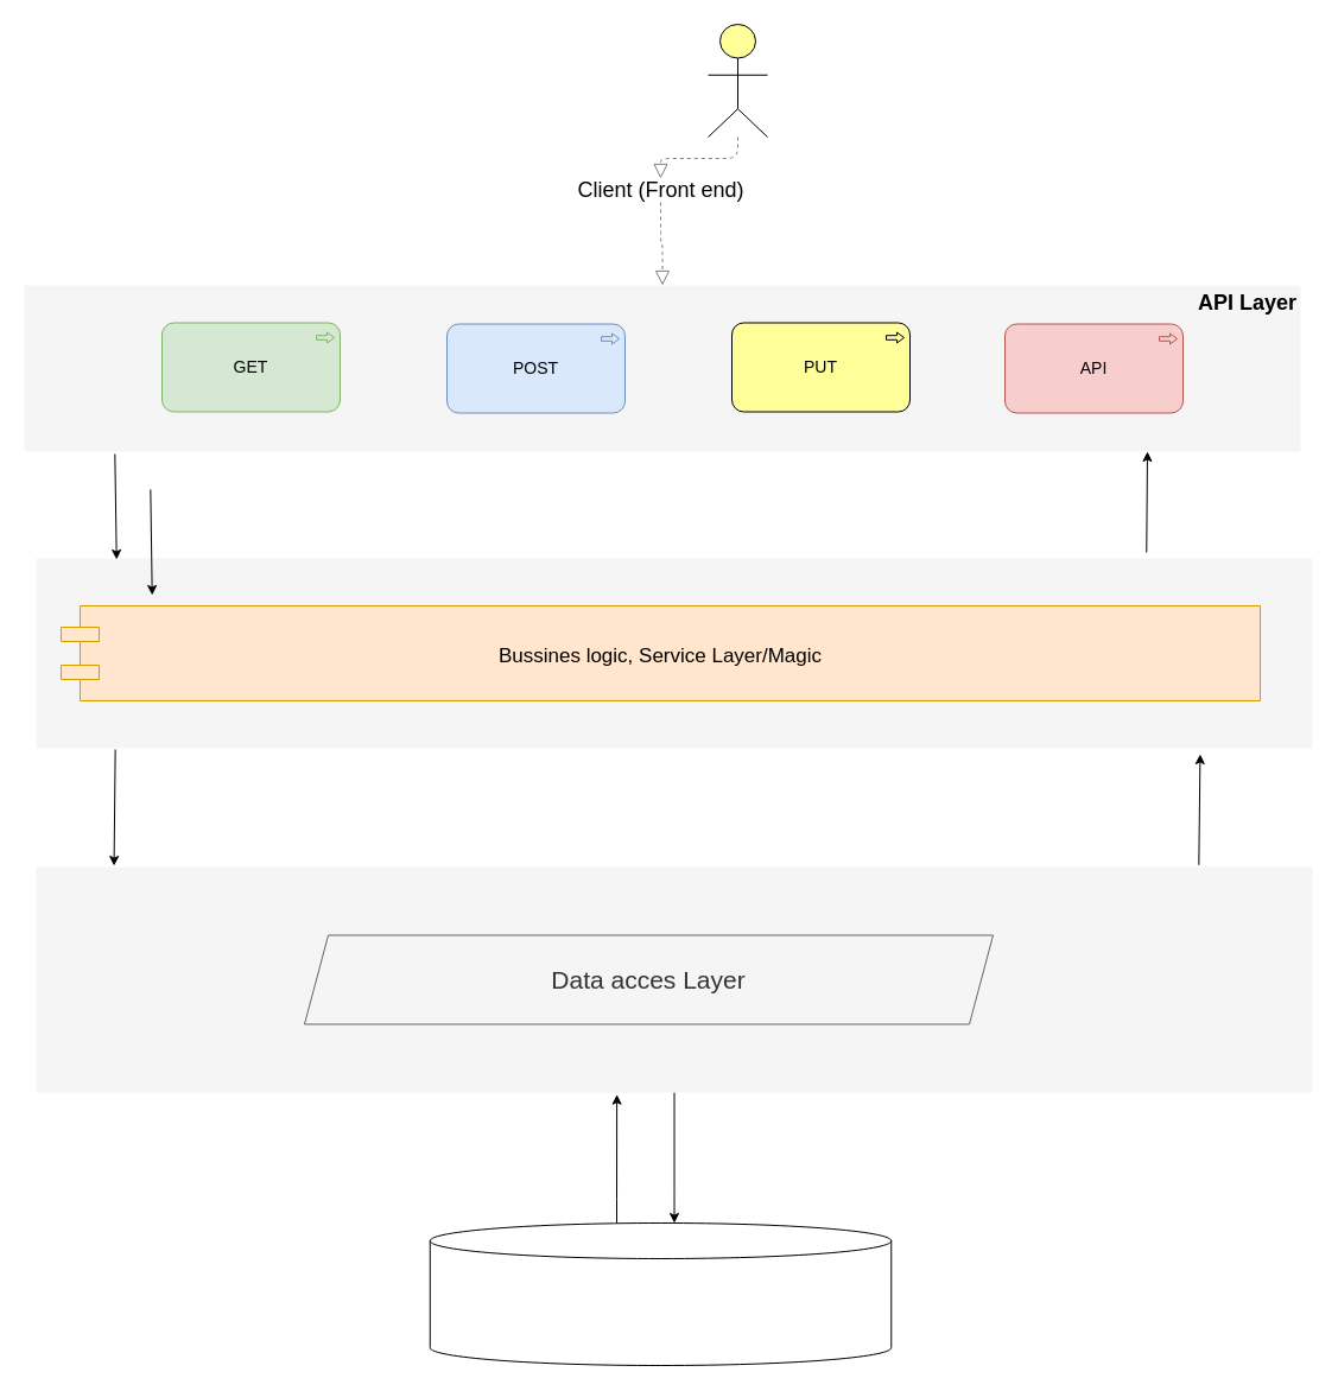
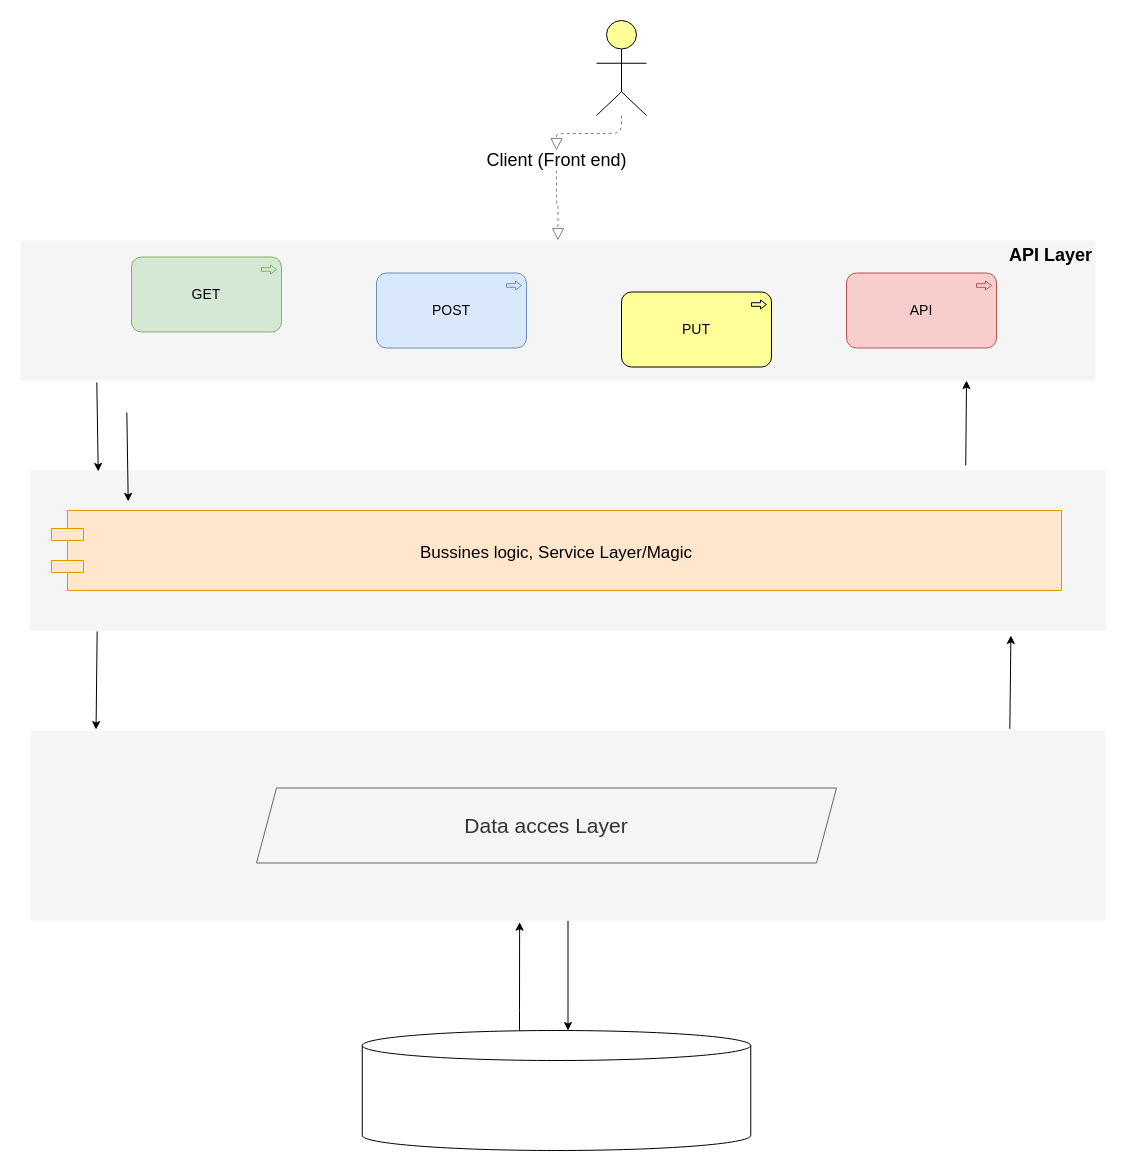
- <mxCell id="12" value="GET" style="html=1;whiteSpace=wrap;fillColor=#d5e8d4;shape=mxgraph.archimate3.application;appType=proc;archiType=rounded;fontSize=14;strokeColor=#82b366;" vertex="1" parent="1"><mxGeometry x="136" y="271.5" width="150" height="75" as="geometry" /></mxCell>
+ <mxCell id="12" value="GET" style="html=1;whiteSpace=wrap;fillColor=#d5e8d4;shape=mxgraph.archimate3.application;appType=proc;archiType=rounded;fontSize=14;strokeColor=#82b366;" vertex="1" parent="1"><mxGeometry x="131" y="256.5" width="150" height="75" as="geometry" /></mxCell>
- <mxCell id="13" value="PUT" style="html=1;whiteSpace=wrap;fillColor=#ffff99;shape=mxgraph.archimate3.application;appType=proc;archiType=rounded;fontSize=14;" vertex="1" parent="1"><mxGeometry x="616" y="271.5" width="150" height="75" as="geometry" /></mxCell>
+ <mxCell id="13" value="PUT" style="html=1;whiteSpace=wrap;fillColor=#ffff99;shape=mxgraph.archimate3.application;appType=proc;archiType=rounded;fontSize=14;" vertex="1" parent="1"><mxGeometry x="621" y="291.5" width="150" height="75" as="geometry" /></mxCell>
